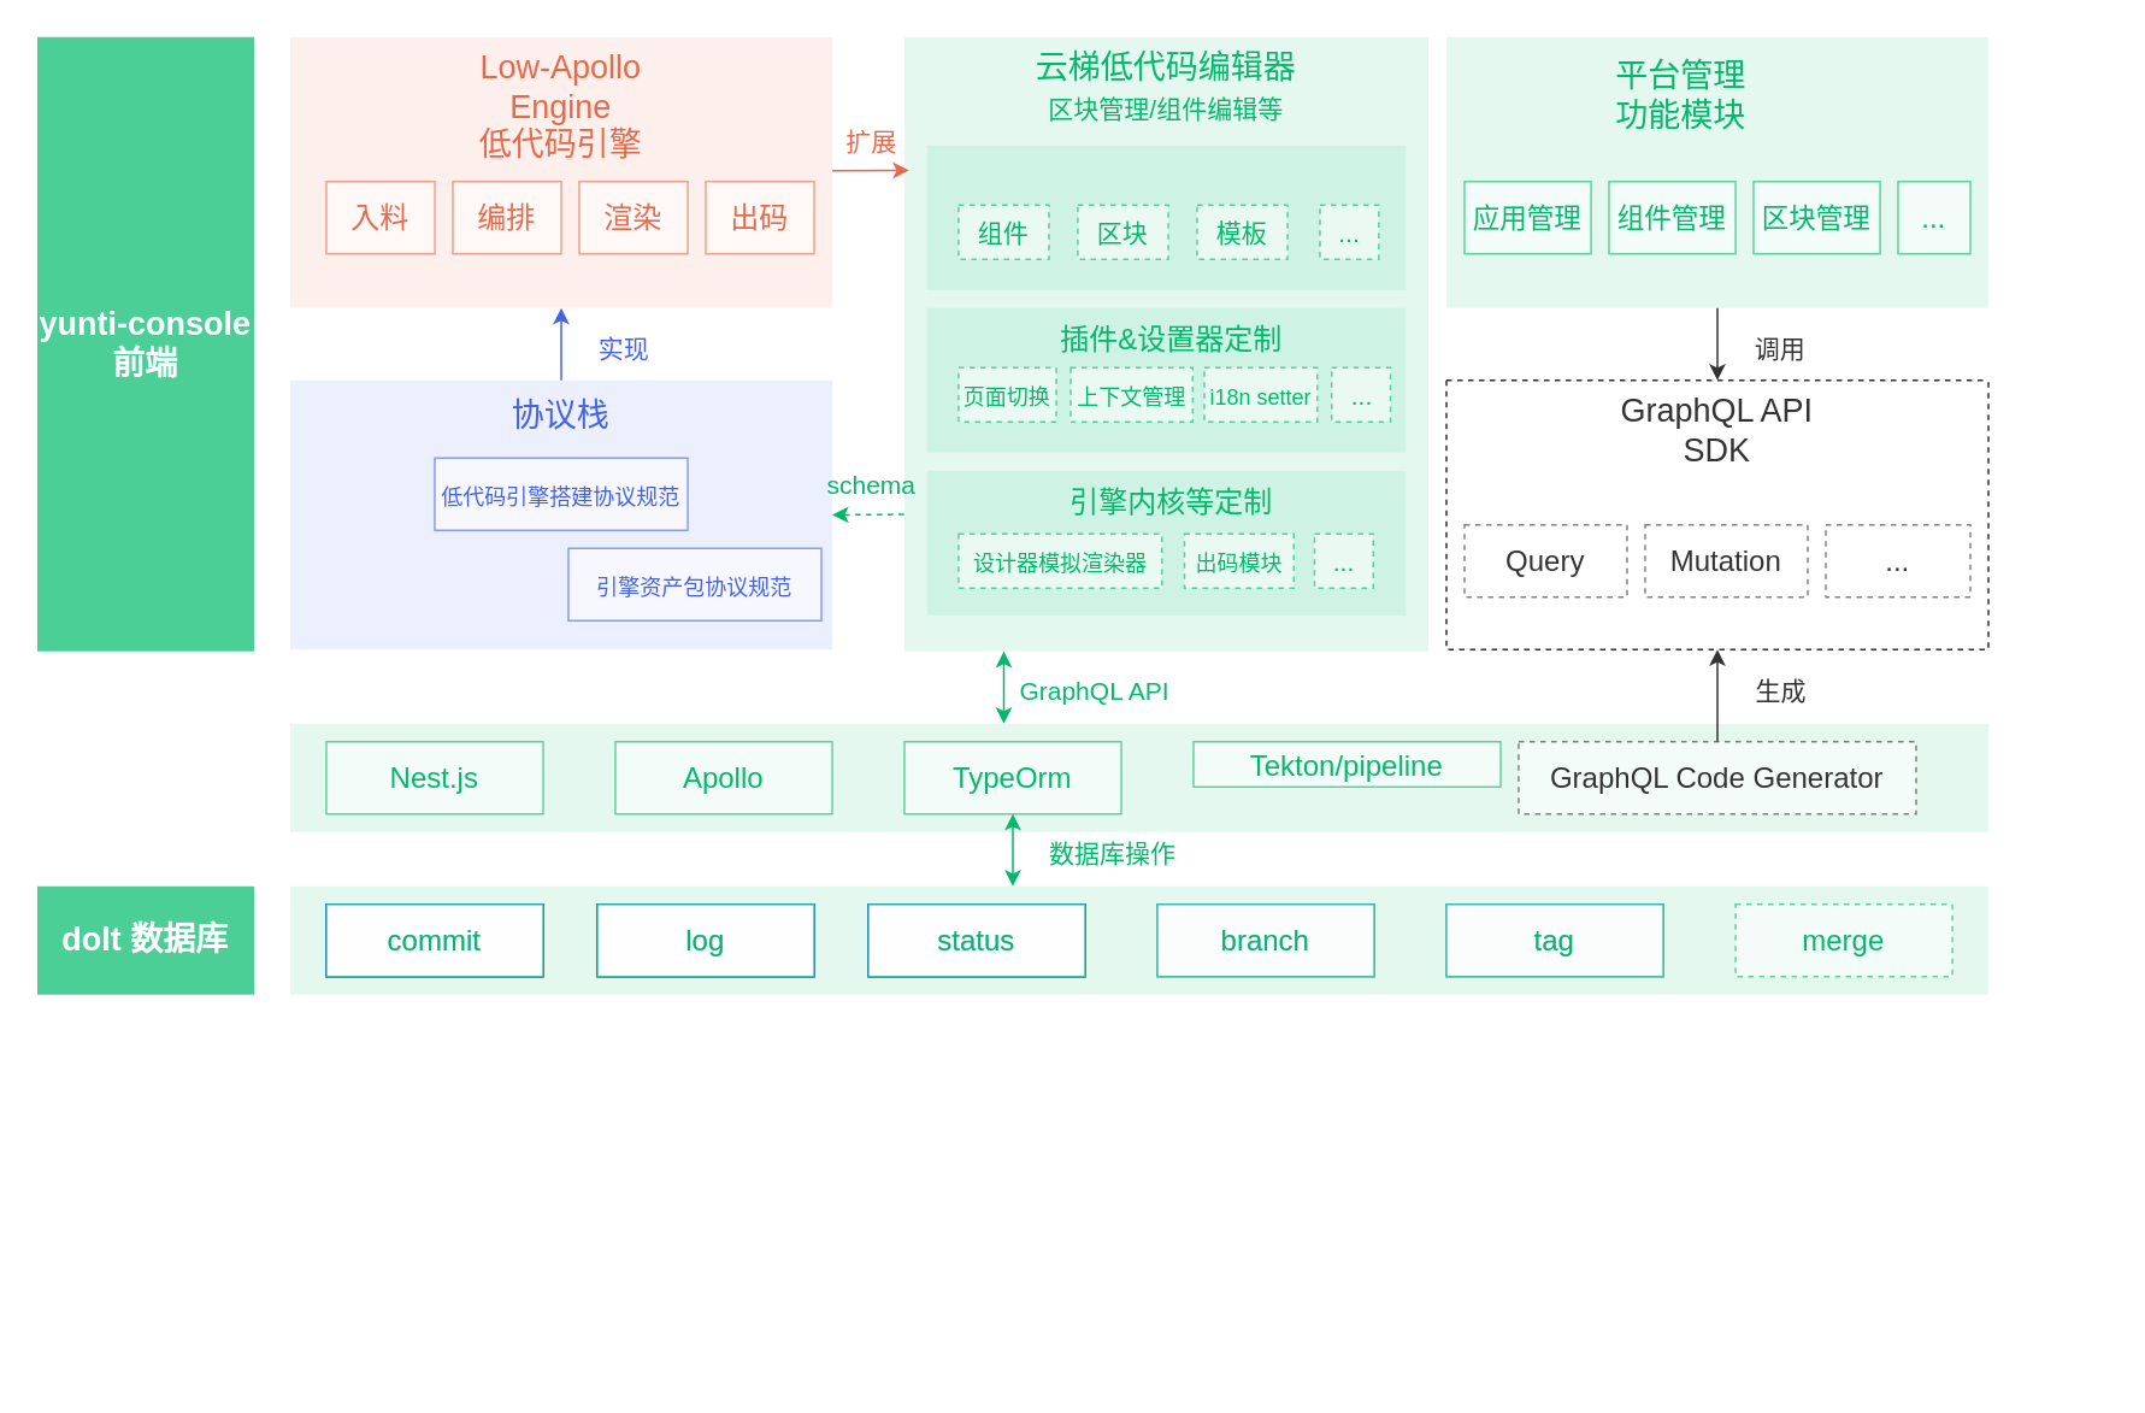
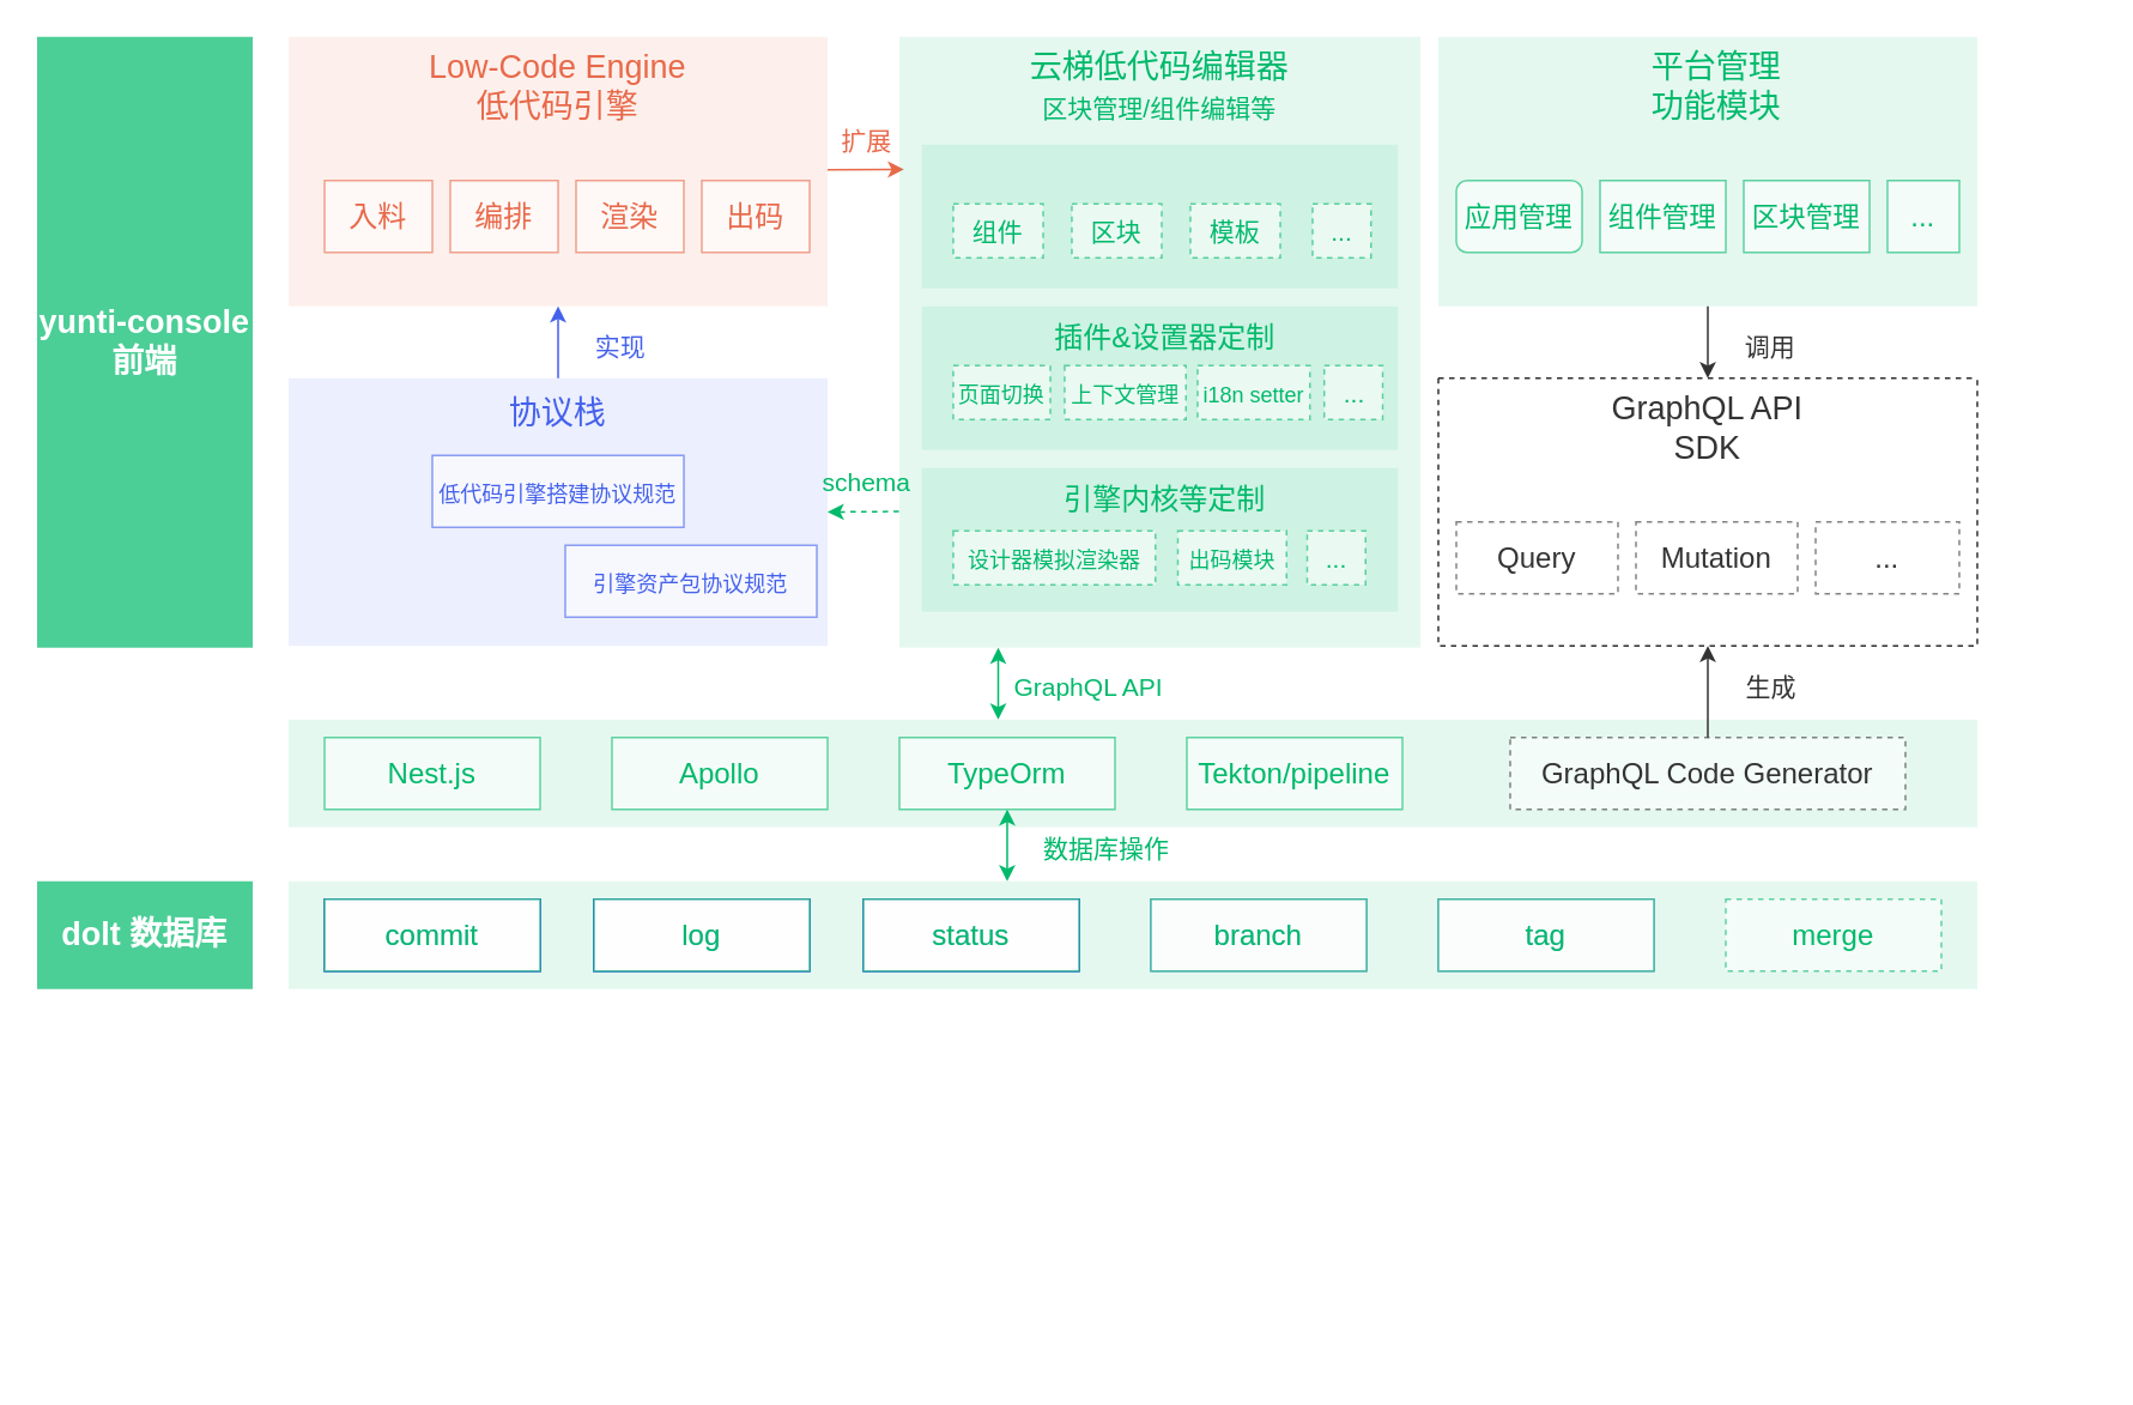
- <mxCell id="34" value="&lt;font color=&quot;#00b96b&quot;&gt;平台管理功能模块&lt;/font&gt;" style="text;whiteSpace=wrap;html=1;fontSize=18;fontColor=#4461EB;align=center;" parent="33" vertex="1"><mxGeometry x="85" y="5" width="90" height="60" as="geometry" /></mxCell>
+ <mxCell id="34" value="&lt;font color=&quot;#00b96b&quot;&gt;平台管理功能模块&lt;/font&gt;" style="text;whiteSpace=wrap;html=1;fontSize=18;fontColor=#4461EB;align=center;" parent="33" vertex="1"><mxGeometry x="110" width="90" height="60" as="geometry" /></mxCell>
- <mxCell id="28" value="&lt;font color=&quot;#e8694a&quot;&gt;&lt;span style=&quot;font-family: Helvetica; font-size: 18px; font-style: normal; font-variant-ligatures: normal; font-variant-caps: normal; letter-spacing: normal; orphans: 2; text-indent: 0px; text-transform: none; widows: 2; word-spacing: 0px; -webkit-text-stroke-width: 0px; text-decoration-thickness: initial; text-decoration-style: initial; text-decoration-color: initial; float: none; display: inline !important;&quot;&gt;Low-Apollo Engine&lt;/span&gt;&lt;br style=&quot;border-color: rgb(0, 0, 0); padding: 0px; margin: 0px; font-family: Helvetica; font-size: 18px; font-style: normal; font-variant-ligatures: normal; font-variant-caps: normal; letter-spacing: normal; orphans: 2; text-indent: 0px; text-transform: none; widows: 2; word-spacing: 0px; -webkit-text-stroke-width: 0px; text-decoration-thickness: initial; text-decoration-style: initial; text-decoration-color: initial;&quot;&gt;低代码引擎&lt;/font&gt;" style="text;whiteSpace=wrap;html=1;fontSize=18;fontColor=#4461EB;align=center;" parent="26" vertex="1"><mxGeometry x="75" width="150" height="60" as="geometry" /></mxCell>
+ <mxCell id="28" value="&lt;font color=&quot;#e8694a&quot;&gt;&lt;span style=&quot;font-family: Helvetica; font-size: 18px; font-style: normal; font-variant-ligatures: normal; font-variant-caps: normal; letter-spacing: normal; orphans: 2; text-indent: 0px; text-transform: none; widows: 2; word-spacing: 0px; -webkit-text-stroke-width: 0px; text-decoration-thickness: initial; text-decoration-style: initial; text-decoration-color: initial; float: none; display: inline !important;&quot;&gt;Low-Code Engine&lt;/span&gt;&lt;br style=&quot;border-color: rgb(0, 0, 0); padding: 0px; margin: 0px; font-family: Helvetica; font-size: 18px; font-style: normal; font-variant-ligatures: normal; font-variant-caps: normal; letter-spacing: normal; orphans: 2; text-indent: 0px; text-transform: none; widows: 2; word-spacing: 0px; -webkit-text-stroke-width: 0px; text-decoration-thickness: initial; text-decoration-style: initial; text-decoration-color: initial;&quot;&gt;低代码引擎&lt;/font&gt;" style="text;whiteSpace=wrap;html=1;fontSize=18;fontColor=#4461EB;align=center;" parent="26" vertex="1"><mxGeometry x="75" width="150" height="60" as="geometry" /></mxCell>
- <mxCell id="35" value="&lt;font style=&quot;font-size: 15px;&quot; color=&quot;#00b96b&quot;&gt;应用管理&lt;/font&gt;" style="rounded=0;whiteSpace=wrap;html=1;fillColor=#fff;fontColor=#4461eb;strokeColor=#00B96B;fontSize=16;fontStyle=0;opacity=60;" parent="33" vertex="1"><mxGeometry x="10" y="80" width="70" height="40" as="geometry" /></mxCell>
+ <mxCell id="35" value="&lt;font style=&quot;font-size: 15px;&quot; color=&quot;#00b96b&quot;&gt;应用管理&lt;/font&gt;" style="whiteSpace=wrap;html=1;fillColor=#fff;fontColor=#4461eb;strokeColor=#00B96B;fontSize=16;fontStyle=0;opacity=60;rounded=1;" parent="33" vertex="1"><mxGeometry x="10" y="80" width="70" height="40" as="geometry" /></mxCell>
- <mxCell id="73" value="&lt;font color=&quot;#00b96b&quot;&gt;Tekton/pipeline&lt;/font&gt;" style="rounded=0;whiteSpace=wrap;html=1;fillColor=#fff;fontColor=#4461eb;strokeColor=#00B96B;fontSize=16;fontStyle=0;opacity=60;" vertex="1" parent="68"><mxGeometry x="500" y="10" width="170" height="25" as="geometry" /></mxCell>
+ <mxCell id="73" value="&lt;font color=&quot;#00b96b&quot;&gt;Tekton/pipeline&lt;/font&gt;" style="rounded=0;whiteSpace=wrap;html=1;fillColor=#fff;fontColor=#4461eb;strokeColor=#00B96B;fontSize=16;fontStyle=0;opacity=60;" vertex="1" parent="68"><mxGeometry x="500" y="10" width="120" height="40" as="geometry" /></mxCell>
